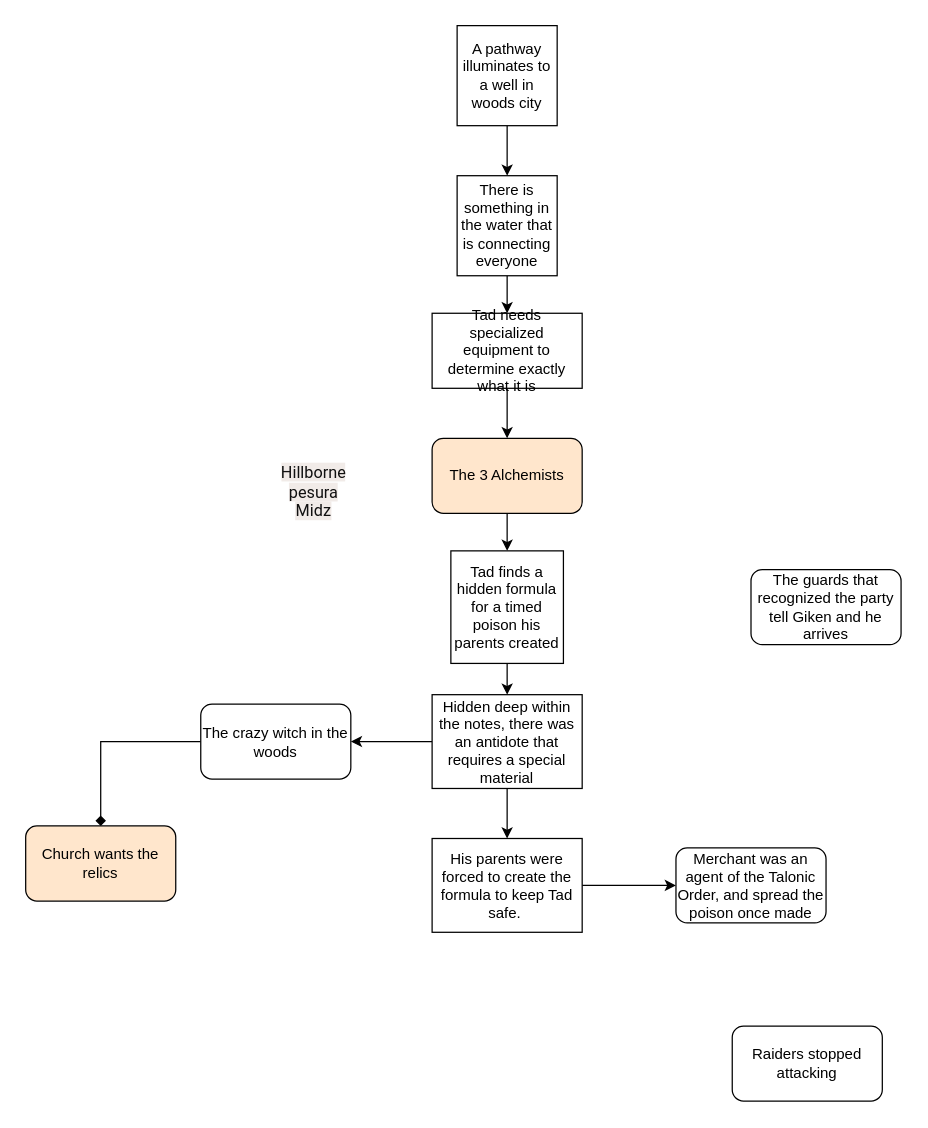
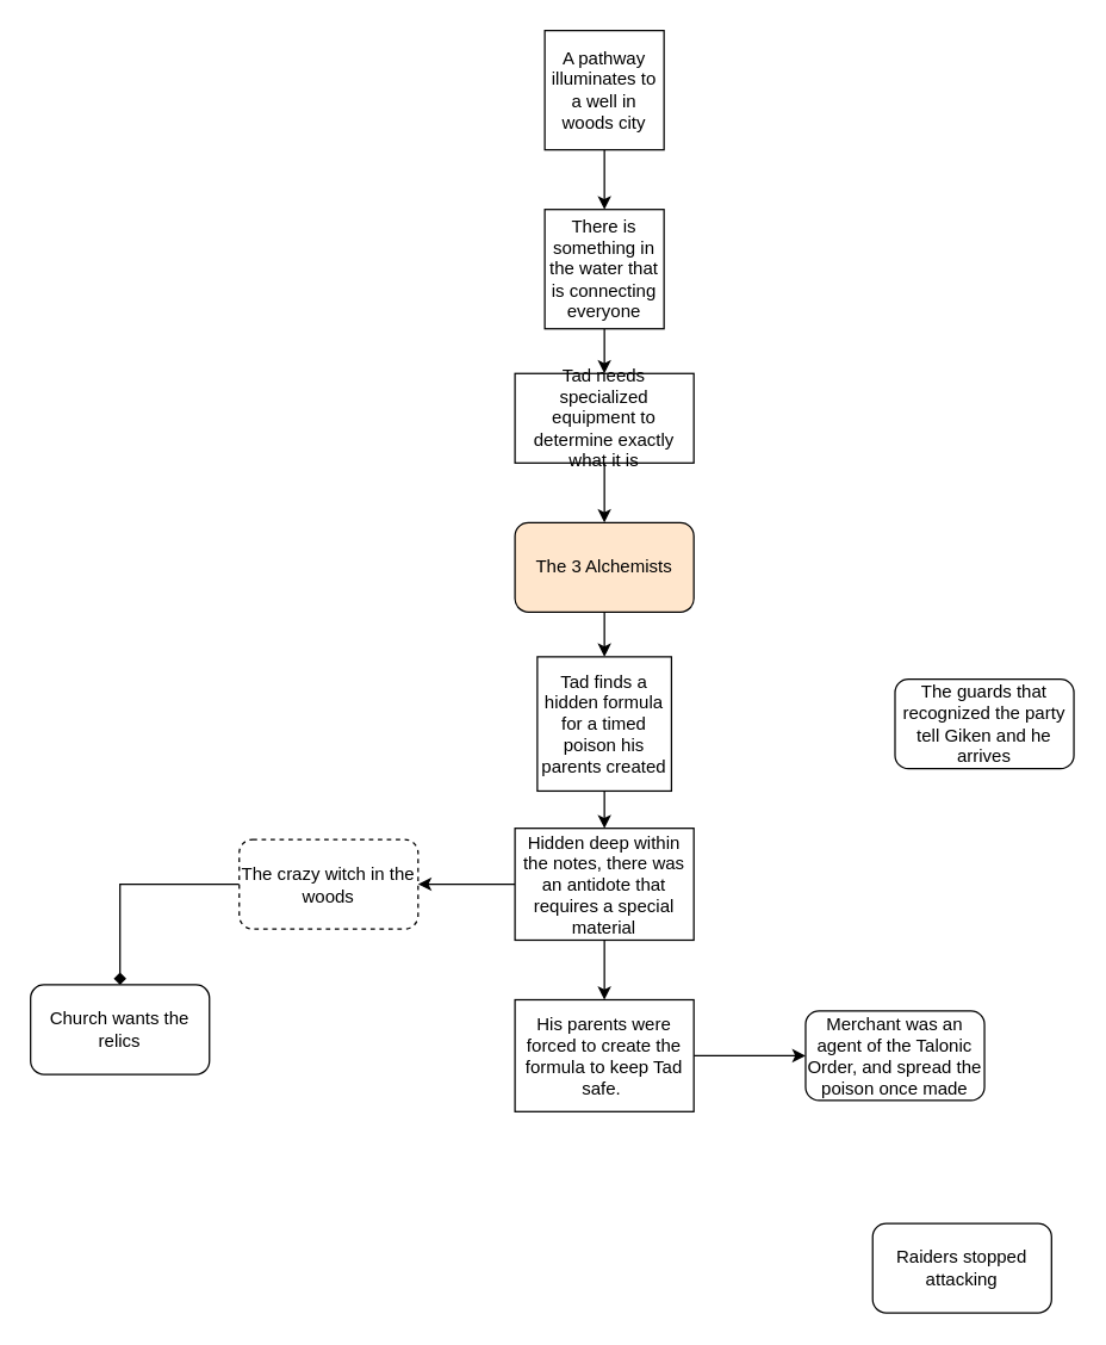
- <mxCell id="23" value="&lt;span style=&quot;color: rgb(17, 17, 17); font-family: Roboto, sans-serif; font-size: 13px; text-align: left; text-wrap-mode: wrap; background-color: rgb(241, 235, 232);&quot;&gt;Hillborne&lt;/span&gt;&lt;br style=&quot;box-sizing: border-box; scrollbar-width: thin; scrollbar-color: rgb(93, 20, 43) rgba(0, 0, 0, 0); color: rgb(17, 17, 17); font-family: Roboto, sans-serif; font-size: 13px; text-align: left; text-wrap-mode: wrap; background-color: rgb(241, 235, 232);&quot;&gt;&lt;span style=&quot;color: rgb(17, 17, 17); font-family: Roboto, sans-serif; font-size: 13px; text-align: left; text-wrap-mode: wrap; background-color: rgb(241, 235, 232);&quot;&gt;pesura&lt;/span&gt;&lt;br style=&quot;box-sizing: border-box; scrollbar-width: thin; scrollbar-color: rgb(93, 20, 43) rgba(0, 0, 0, 0); color: rgb(17, 17, 17); font-family: Roboto, sans-serif; font-size: 13px; text-align: left; text-wrap-mode: wrap; background-color: rgb(241, 235, 232);&quot;&gt;&lt;span style=&quot;color: rgb(17, 17, 17); font-family: Roboto, sans-serif; font-size: 13px; text-align: left; text-wrap-mode: wrap; background-color: rgb(241, 235, 232);&quot;&gt;Midz&lt;/span&gt;" style="text;html=1;align=center;verticalAlign=middle;resizable=0;points=[];autosize=1;strokeColor=none;fillColor=none;" vertex="1" parent="1"><mxGeometry x="215" y="363" width="70" height="60" as="geometry" /></mxCell>
- <mxCell id="10" value="The crazy witch in the woods" style="rounded=1;whiteSpace=wrap;html=1;" parent="1" vertex="1"><mxGeometry x="160" y="562.5" width="120" height="60" as="geometry" /></mxCell>
+ <mxCell id="10" value="The crazy witch in the woods" style="rounded=1;whiteSpace=wrap;html=1;dashed=1;" parent="1" vertex="1"><mxGeometry x="160" y="562.5" width="120" height="60" as="geometry" /></mxCell>
- <mxCell id="14" value="&lt;div&gt;Church wants the relics&lt;/div&gt;" style="rounded=1;whiteSpace=wrap;html=1;fillColor=#ffe6cc;" parent="1" vertex="1"><mxGeometry x="20" y="660" width="120" height="60" as="geometry" /></mxCell>
+ <mxCell id="14" value="&lt;div&gt;Church wants the relics&lt;/div&gt;" style="rounded=1;whiteSpace=wrap;html=1;" parent="1" vertex="1"><mxGeometry x="20" y="660" width="120" height="60" as="geometry" /></mxCell>
